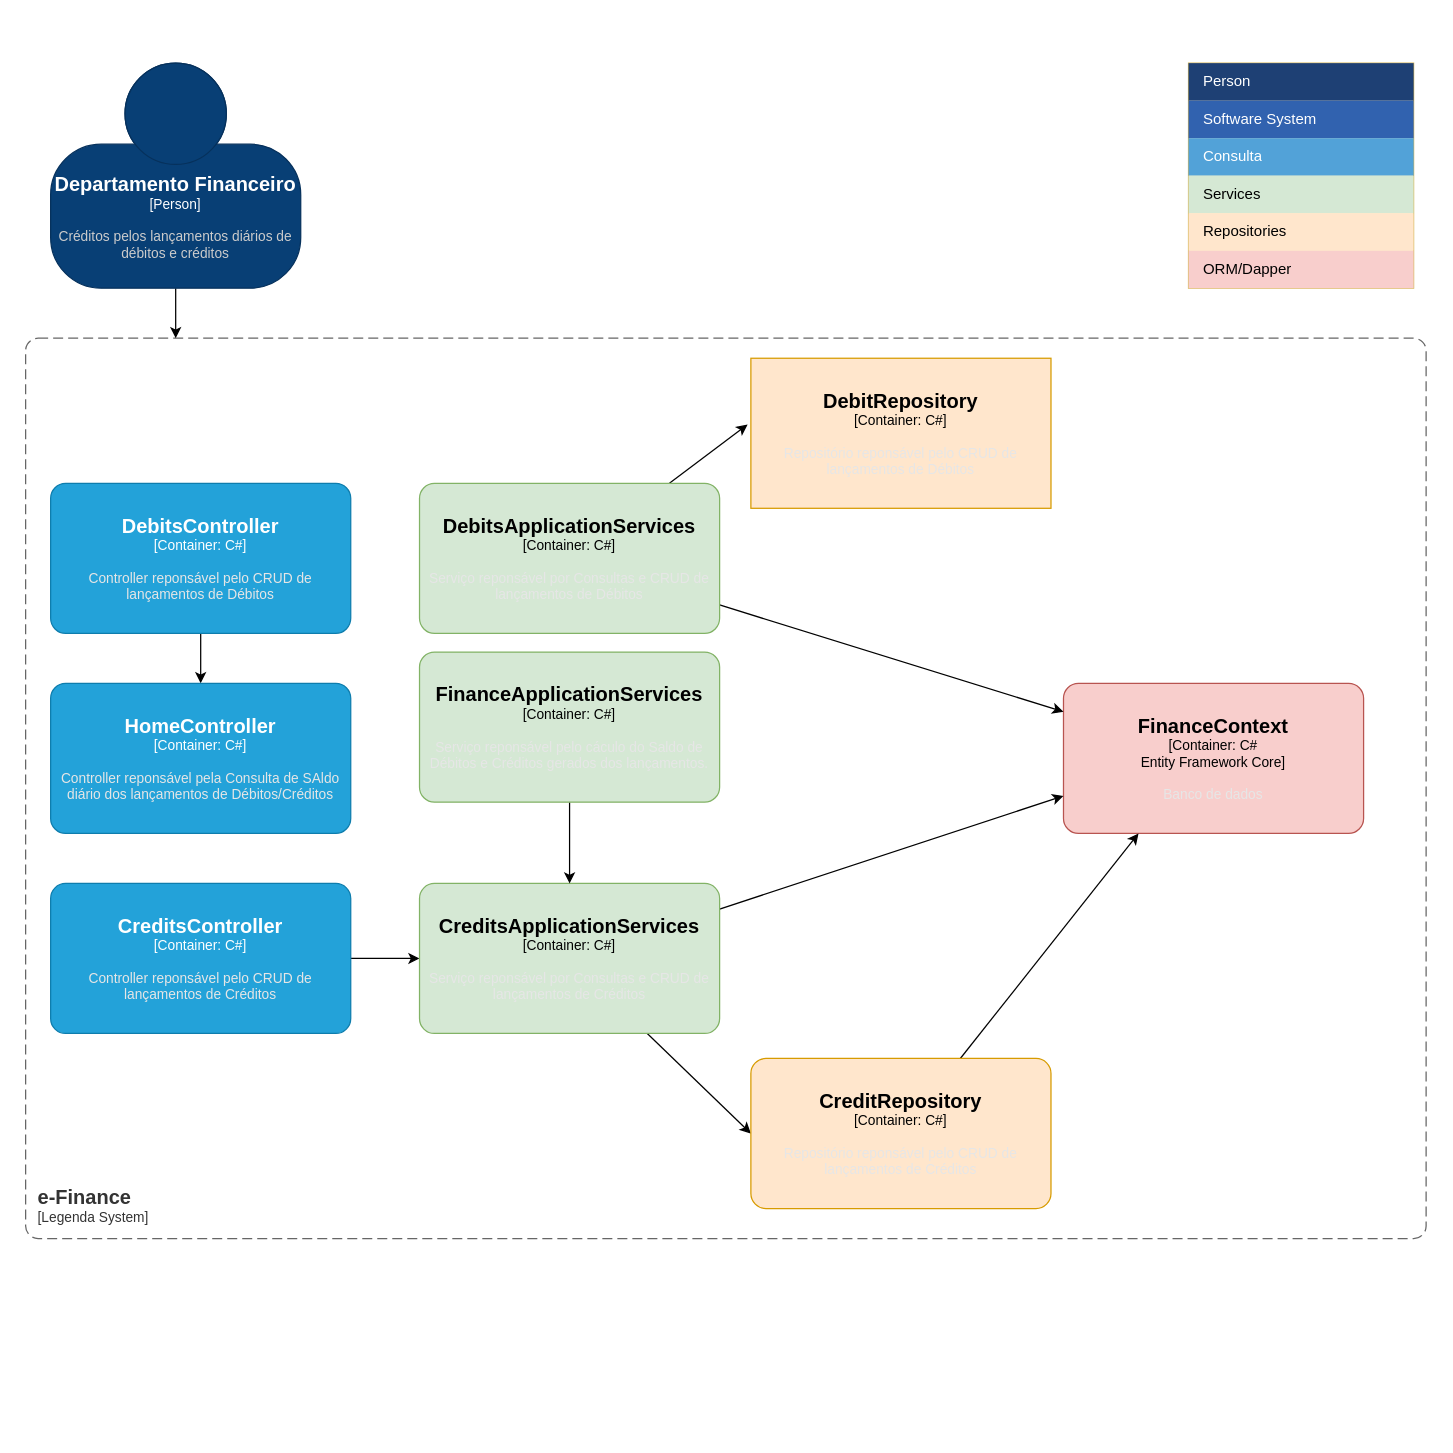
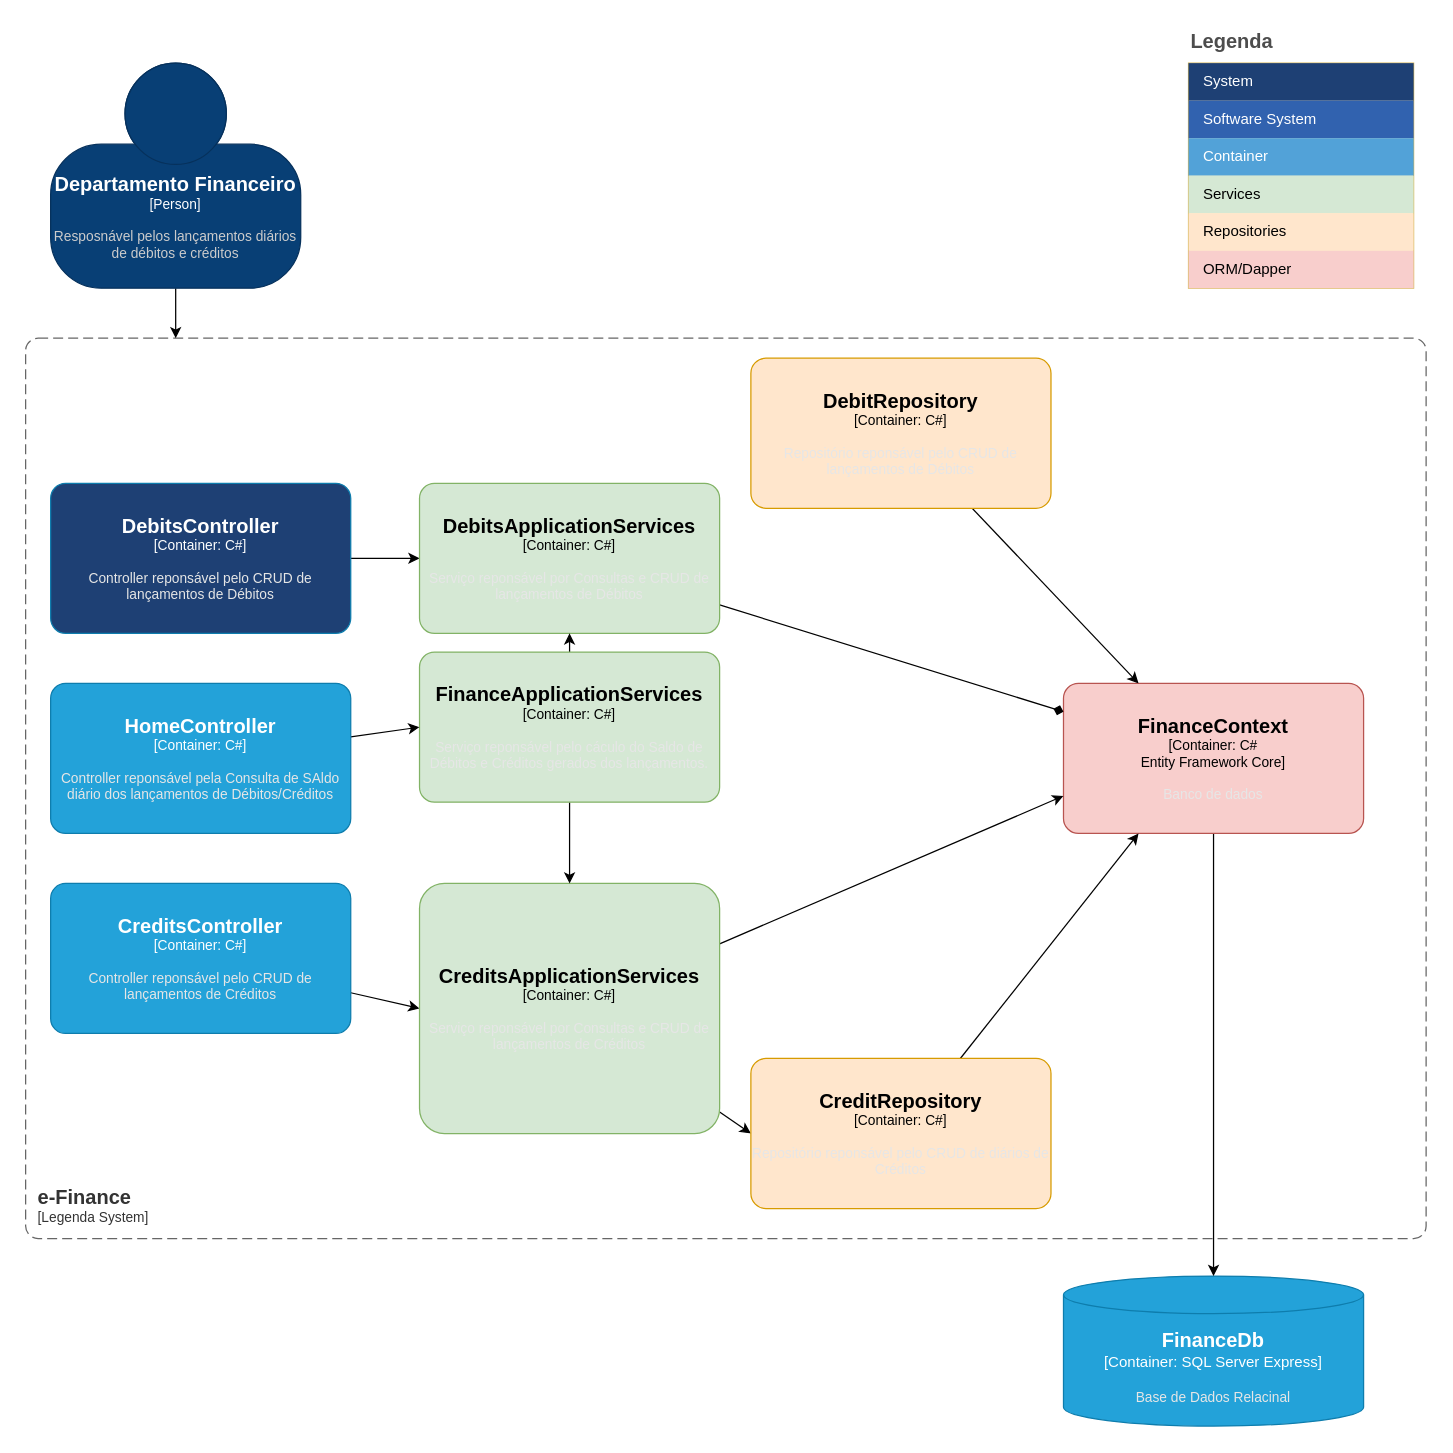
+ <mxCell id="27" value="Legenda" style="align=left;fontSize=16;fontStyle=1;strokeColor=none;fillColor=none;fontColor=#4D4D4D;spacingTop=-8;resizable=0;" parent="1" vertex="1"><mxGeometry x="950" y="20" width="180" height="30" as="geometry" /></mxCell>
- <mxCell id="29" value="Person" style="shape=partialRectangle;html=1;whiteSpace=wrap;connectable=0;fillColor=#1E4074;top=0;left=0;bottom=0;right=0;overflow=hidden;pointerEvents=1;align=left;spacingLeft=10;strokeColor=none;fontColor=#FFFFFF;" parent="28" vertex="1"><mxGeometry width="180" height="30" as="geometry" /></mxCell>
+ <mxCell id="29" value="System" style="shape=partialRectangle;html=1;whiteSpace=wrap;connectable=0;fillColor=#1E4074;top=0;left=0;bottom=0;right=0;overflow=hidden;pointerEvents=1;align=left;spacingLeft=10;strokeColor=none;fontColor=#FFFFFF;" parent="28" vertex="1"><mxGeometry width="180" height="30" as="geometry" /></mxCell>
- <mxCell id="31" value="Consulta" style="shape=partialRectangle;html=1;whiteSpace=wrap;connectable=0;fillColor=#52A2D8;top=0;left=0;bottom=0;right=0;overflow=hidden;pointerEvents=1;align=left;spacingLeft=10;fontColor=#FFFFFF;" parent="28" vertex="1"><mxGeometry y="60" width="180" height="30" as="geometry" /></mxCell>
+ <mxCell id="31" value="Container" style="shape=partialRectangle;html=1;whiteSpace=wrap;connectable=0;fillColor=#52A2D8;top=0;left=0;bottom=0;right=0;overflow=hidden;pointerEvents=1;align=left;spacingLeft=10;fontColor=#FFFFFF;" parent="28" vertex="1"><mxGeometry y="60" width="180" height="30" as="geometry" /></mxCell>
- <mxCell id="4" value="&lt;font style=&quot;font-size: 16px&quot;&gt;&lt;b&gt;Departamento Financeiro&lt;/b&gt;&lt;/font&gt;&lt;div&gt;[Person]&lt;/div&gt;&lt;br&gt;&lt;div&gt;&lt;font style=&quot;font-size: 11px&quot;&gt;&lt;font color=&quot;#cccccc&quot;&gt;Créditos pelos lançamentos diários de débitos e créditos&lt;/font&gt;&lt;/div&gt;" style="html=1;fontSize=11;dashed=0;whiteSpace=wrap;fillColor=#083F75;strokeColor=#06315C;fontColor=#ffffff;shape=mxgraph.c4.person2;align=center;metaEdit=1;points=[[0.5,0,0],[1,0.5,0],[1,0.75,0],[0.75,1,0],[0.5,1,0],[0.25,1,0],[0,0.75,0],[0,0.5,0]];resizable=0;" parent="1" vertex="1"><mxGeometry x="40" y="50" width="200" height="180" as="geometry" /></mxCell>
+ <mxCell id="4" value="&lt;font style=&quot;font-size: 16px&quot;&gt;&lt;b&gt;Departamento Financeiro&lt;/b&gt;&lt;/font&gt;&lt;div&gt;[Person]&lt;/div&gt;&lt;br&gt;&lt;div&gt;&lt;font style=&quot;font-size: 11px&quot;&gt;&lt;font color=&quot;#cccccc&quot;&gt;Resposnável pelos lançamentos diários de débitos e créditos&lt;/font&gt;&lt;/div&gt;" style="html=1;fontSize=11;dashed=0;whiteSpace=wrap;fillColor=#083F75;strokeColor=#06315C;fontColor=#ffffff;shape=mxgraph.c4.person2;align=center;metaEdit=1;points=[[0.5,0,0],[1,0.5,0],[1,0.75,0],[0.75,1,0],[0.5,1,0],[0.25,1,0],[0,0.75,0],[0,0.5,0]];resizable=0;" parent="1" vertex="1"><mxGeometry x="40" y="50" width="200" height="180" as="geometry" /></mxCell>
- <mxCell id="24" value="&lt;font style=&quot;font-size: 16px&quot;&gt;&lt;b&gt;DebitRepository&lt;/b&gt;&lt;/font&gt;&lt;div&gt;[Container: C#]&lt;/div&gt;&lt;br&gt;&lt;div&gt;&lt;font style=&quot;font-size: 11px&quot;&gt;&lt;font color=&quot;#E6E6E6&quot;&gt;Repositório reponsável pelo CRUD de lançamentos de Débitos&lt;/font&gt;&lt;/div&gt;" style="whiteSpace=wrap;html=1;fontSize=11;labelBackgroundColor=none;fillColor=#ffe6cc;align=center;arcSize=10;strokeColor=#d79b00;metaEdit=1;resizable=0;points=[[0.25,0,0],[0.5,0,0],[0.75,0,0],[1,0.25,0],[1,0.5,0],[1,0.75,0],[0.75,1,0],[0.5,1,0],[0.25,1,0],[0,0.75,0],[0,0.5,0],[0,0.25,0]];gradientColor=none;rounded=0;" parent="1" vertex="1"><mxGeometry x="600" y="286" width="240" height="120" as="geometry" /></mxCell>
+ <mxCell id="24" value="&lt;font style=&quot;font-size: 16px&quot;&gt;&lt;b&gt;DebitRepository&lt;/b&gt;&lt;/font&gt;&lt;div&gt;[Container: C#]&lt;/div&gt;&lt;br&gt;&lt;div&gt;&lt;font style=&quot;font-size: 11px&quot;&gt;&lt;font color=&quot;#E6E6E6&quot;&gt;Repositório reponsável pelo CRUD de lançamentos de Débitos&lt;/font&gt;&lt;/div&gt;" style="rounded=1;whiteSpace=wrap;html=1;fontSize=11;labelBackgroundColor=none;fillColor=#ffe6cc;align=center;arcSize=10;strokeColor=#d79b00;metaEdit=1;resizable=0;points=[[0.25,0,0],[0.5,0,0],[0.75,0,0],[1,0.25,0],[1,0.5,0],[1,0.75,0],[0.75,1,0],[0.5,1,0],[0.25,1,0],[0,0.75,0],[0,0.5,0],[0,0.25,0]];gradientColor=none;" parent="1" vertex="1"><mxGeometry x="600" y="286" width="240" height="120" as="geometry" /></mxCell>
- <mxCell id="13" style="edgeStyle=none;html=1;entryX=-0.011;entryY=0.442;entryDx=0;entryDy=0;entryPerimeter=0;" parent="1" source="14" target="24" edge="1"><mxGeometry relative="1" as="geometry" /></mxCell>
- <mxCell id="7" value="&lt;font style=&quot;font-size: 16px&quot;&gt;&lt;b&gt;DebitsController&lt;/b&gt;&lt;/font&gt;&lt;div&gt;[Container: C#]&lt;/div&gt;&lt;br&gt;&lt;div&gt;&lt;font style=&quot;font-size: 11px&quot;&gt;&lt;font color=&quot;#E6E6E6&quot;&gt;Controller reponsável pelo CRUD de lançamentos de Débitos&lt;/font&gt;&lt;/div&gt;" style="rounded=1;whiteSpace=wrap;html=1;fontSize=11;labelBackgroundColor=none;fillColor=#23A2D9;fontColor=#ffffff;align=center;arcSize=10;strokeColor=#0E7DAD;metaEdit=1;resizable=0;points=[[0.25,0,0],[0.5,0,0],[0.75,0,0],[1,0.25,0],[1,0.5,0],[1,0.75,0],[0.75,1,0],[0.5,1,0],[0.25,1,0],[0,0.75,0],[0,0.5,0],[0,0.25,0]];" parent="1" vertex="1"><mxGeometry x="40" y="386" width="240" height="120" as="geometry" /></mxCell>
+ <mxCell id="7" value="&lt;font style=&quot;font-size: 16px&quot;&gt;&lt;b&gt;DebitsController&lt;/b&gt;&lt;/font&gt;&lt;div&gt;[Container: C#]&lt;/div&gt;&lt;br&gt;&lt;div&gt;&lt;font style=&quot;font-size: 11px&quot;&gt;&lt;font color=&quot;#E6E6E6&quot;&gt;Controller reponsável pelo CRUD de lançamentos de Débitos&lt;/font&gt;&lt;/div&gt;" style="rounded=1;whiteSpace=wrap;html=1;fontSize=11;labelBackgroundColor=none;fillColor=#1e4074;fontColor=#ffffff;align=center;arcSize=10;strokeColor=#0E7DAD;metaEdit=1;resizable=0;points=[[0.25,0,0],[0.5,0,0],[0.75,0,0],[1,0.25,0],[1,0.5,0],[1,0.75,0],[0.75,1,0],[0.5,1,0],[0.25,1,0],[0,0.75,0],[0,0.5,0],[0,0.25,0]];" parent="1" vertex="1"><mxGeometry x="40" y="386" width="240" height="120" as="geometry" /></mxCell>
+ <mxCell id="23" style="edgeStyle=none;html=1;entryX=0.25;entryY=0;entryDx=0;entryDy=0;entryPerimeter=0;" parent="1" source="24" target="11" edge="1"><mxGeometry relative="1" as="geometry" /></mxCell>
+ <mxCell id="18" style="edgeStyle=none;html=1;" parent="1" source="20" target="14" edge="1"><mxGeometry relative="1" as="geometry" /></mxCell>
- <mxCell id="6" style="edgeStyle=none;html=1;" parent="1" source="7" target="22" edge="1"><mxGeometry relative="1" as="geometry" /></mxCell>
+ <mxCell id="6" style="edgeStyle=none;html=1;" parent="1" source="7" target="14" edge="1"><mxGeometry relative="1" as="geometry" /></mxCell>
- <mxCell id="12" style="edgeStyle=none;html=1;" parent="1" source="14" target="11" edge="1"><mxGeometry relative="1" as="geometry" /></mxCell>
+ <mxCell id="12" style="edgeStyle=none;html=1;endArrow=diamond;" parent="1" source="14" target="11" edge="1"><mxGeometry relative="1" as="geometry" /></mxCell>
+ <mxCell id="21" style="edgeStyle=none;html=1;entryX=0;entryY=0.5;entryDx=0;entryDy=0;entryPerimeter=0;" parent="1" source="22" target="20" edge="1"><mxGeometry relative="1" as="geometry" /></mxCell>
- <mxCell id="17" value="&lt;font style=&quot;font-size: 16px&quot;&gt;&lt;b&gt;CreditsApplicationServices&lt;/b&gt;&lt;/font&gt;&lt;div&gt;[Container: C#]&lt;/div&gt;&lt;br&gt;&lt;div&gt;&lt;font style=&quot;font-size: 11px&quot;&gt;&lt;font color=&quot;#E6E6E6&quot;&gt;Serviço reponsável por Consultas e CRUD de lançamentos de Créditos&lt;/font&gt;&lt;/div&gt;" style="rounded=1;whiteSpace=wrap;html=1;fontSize=11;labelBackgroundColor=none;fillColor=#d5e8d4;align=center;arcSize=10;strokeColor=#82b366;metaEdit=1;resizable=0;points=[[0.25,0,0],[0.5,0,0],[0.75,0,0],[1,0.25,0],[1,0.5,0],[1,0.75,0],[0.75,1,0],[0.5,1,0],[0.25,1,0],[0,0.75,0],[0,0.5,0],[0,0.25,0]];" parent="1" vertex="1"><mxGeometry x="335" y="706" width="240" height="120" as="geometry" /></mxCell>
+ <mxCell id="17" value="&lt;font style=&quot;font-size: 16px&quot;&gt;&lt;b&gt;CreditsApplicationServices&lt;/b&gt;&lt;/font&gt;&lt;div&gt;[Container: C#]&lt;/div&gt;&lt;br&gt;&lt;div&gt;&lt;font style=&quot;font-size: 11px&quot;&gt;&lt;font color=&quot;#E6E6E6&quot;&gt;Serviço reponsável por Consultas e CRUD de lançamentos de Créditos&lt;/font&gt;&lt;/div&gt;" style="rounded=1;whiteSpace=wrap;html=1;fontSize=11;labelBackgroundColor=none;fillColor=#d5e8d4;align=center;arcSize=10;strokeColor=#82b366;metaEdit=1;resizable=0;points=[[0.25,0,0],[0.5,0,0],[0.75,0,0],[1,0.25,0],[1,0.5,0],[1,0.75,0],[0.75,1,0],[0.5,1,0],[0.25,1,0],[0,0.75,0],[0,0.5,0],[0,0.25,0]];" parent="1" vertex="1"><mxGeometry x="335" y="706" width="240" height="200" as="geometry" /></mxCell>
+ <mxCell id="10" style="edgeStyle=none;html=1;" parent="1" source="11" target="5" edge="1"><mxGeometry relative="1" as="geometry" /></mxCell>
- <mxCell id="26" value="&lt;font style=&quot;font-size: 16px&quot;&gt;&lt;b&gt;CreditRepository&lt;/b&gt;&lt;/font&gt;&lt;div&gt;[Container: C#]&lt;/div&gt;&lt;br&gt;&lt;div&gt;&lt;font style=&quot;font-size: 11px&quot;&gt;&lt;font color=&quot;#E6E6E6&quot;&gt;Repositório reponsável pelo CRUD de lançamentos de Créditos&lt;/font&gt;&lt;/div&gt;" style="rounded=1;whiteSpace=wrap;html=1;fontSize=11;labelBackgroundColor=none;fillColor=#ffe6cc;align=center;arcSize=10;strokeColor=#d79b00;metaEdit=1;resizable=0;points=[[0.25,0,0],[0.5,0,0],[0.75,0,0],[1,0.25,0],[1,0.5,0],[1,0.75,0],[0.75,1,0],[0.5,1,0],[0.25,1,0],[0,0.75,0],[0,0.5,0],[0,0.25,0]];" parent="1" vertex="1"><mxGeometry x="600" y="846" width="240" height="120" as="geometry" /></mxCell>
+ <mxCell id="26" value="&lt;font style=&quot;font-size: 16px&quot;&gt;&lt;b&gt;CreditRepository&lt;/b&gt;&lt;/font&gt;&lt;div&gt;[Container: C#]&lt;/div&gt;&lt;br&gt;&lt;div&gt;&lt;font style=&quot;font-size: 11px&quot;&gt;&lt;font color=&quot;#E6E6E6&quot;&gt;Repositório reponsável pelo CRUD de diários de Créditos&lt;/font&gt;&lt;/div&gt;" style="rounded=1;whiteSpace=wrap;html=1;fontSize=11;labelBackgroundColor=none;fillColor=#ffe6cc;align=center;arcSize=10;strokeColor=#d79b00;metaEdit=1;resizable=0;points=[[0.25,0,0],[0.5,0,0],[0.75,0,0],[1,0.25,0],[1,0.5,0],[1,0.75,0],[0.75,1,0],[0.5,1,0],[0.25,1,0],[0,0.75,0],[0,0.5,0],[0,0.25,0]];" parent="1" vertex="1"><mxGeometry x="600" y="846" width="240" height="120" as="geometry" /></mxCell>
+ <mxCell id="5" value="&lt;font style=&quot;font-size: 16px&quot;&gt;&lt;b&gt;FinanceDb&lt;/b&gt;&lt;/font&gt;&lt;div&gt;[Container:&amp;nbsp;SQL Server Express]&lt;/div&gt;&lt;br&gt;&lt;div&gt;&lt;font style=&quot;font-size: 11px&quot;&gt;&lt;font color=&quot;#E6E6E6&quot;&gt;Base de Dados Relacinal&lt;/font&gt;&lt;/div&gt;" style="shape=cylinder3;size=15;whiteSpace=wrap;html=1;boundedLbl=1;rounded=0;labelBackgroundColor=none;fillColor=#23A2D9;fontSize=12;fontColor=#ffffff;align=center;strokeColor=#0E7DAD;metaEdit=1;points=[[0.5,0,0],[1,0.25,0],[1,0.5,0],[1,0.75,0],[0.5,1,0],[0,0.75,0],[0,0.5,0],[0,0.25,0]];resizable=0;" parent="1" vertex="1"><mxGeometry x="850" y="1020" width="240" height="120" as="geometry" /></mxCell>
